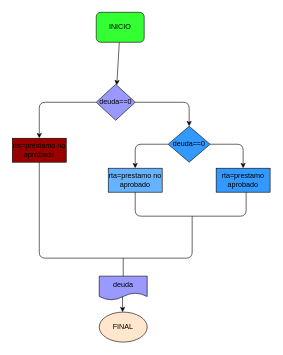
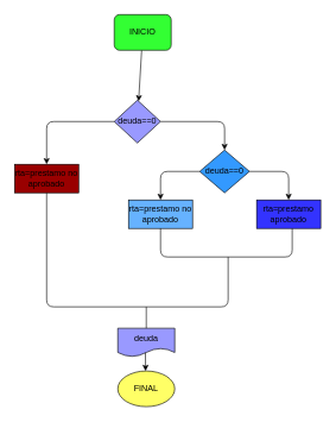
- <mxCell id="12" value="&lt;font color=&quot;#000000&quot;&gt;rta=prestamo aprobado&lt;/font&gt;" style="rounded=0;whiteSpace=wrap;html=1;fillColor=#3399ff;" vertex="1" parent="1"><mxGeometry x="360" y="280" width="90" height="40" as="geometry" /></mxCell>
+ <mxCell id="12" value="&lt;font color=&quot;#000000&quot;&gt;rta=prestamo aprobado&lt;/font&gt;" style="rounded=0;whiteSpace=wrap;html=1;fillColor=#3333FF;" vertex="1" parent="1"><mxGeometry x="360" y="280" width="90" height="40" as="geometry" /></mxCell>
- <mxCell id="16" value="&lt;font color=&quot;#000000&quot;&gt;FINAL&lt;/font&gt;" style="ellipse;whiteSpace=wrap;html=1;fillColor=#ffe6cc;" vertex="1" parent="1"><mxGeometry x="165" y="520" width="80" height="50" as="geometry" /></mxCell>
+ <mxCell id="16" value="&lt;font color=&quot;#000000&quot;&gt;FINAL&lt;/font&gt;" style="ellipse;whiteSpace=wrap;html=1;fillColor=#FFFF66;" vertex="1" parent="1"><mxGeometry x="165" y="520" width="80" height="50" as="geometry" /></mxCell>
